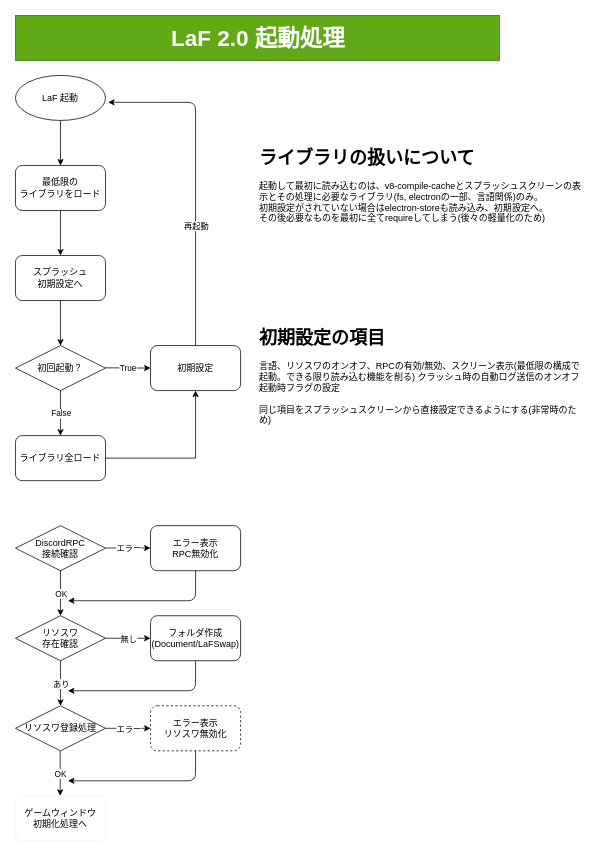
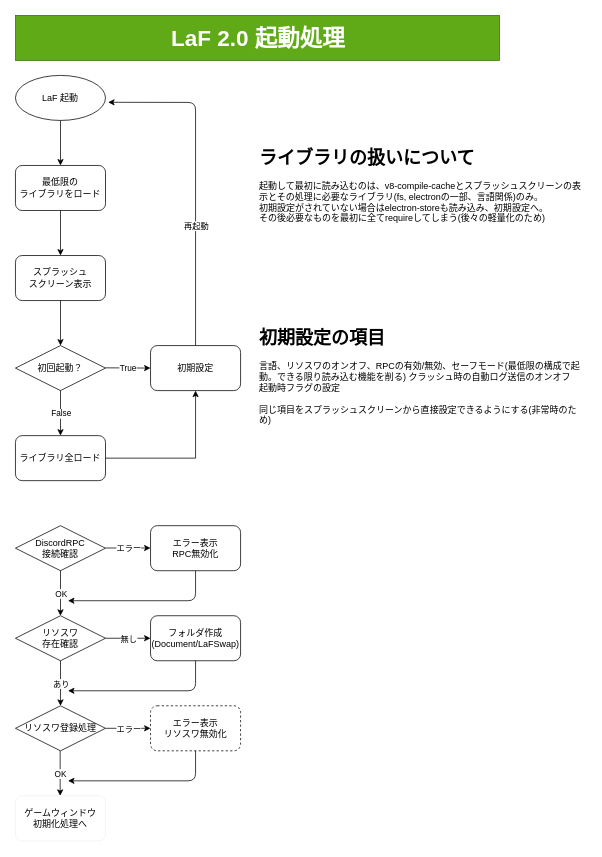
- <mxCell id="6" value="スプラッシュ&lt;br&gt;初期設定へ" style="rounded=1;whiteSpace=wrap;html=1;" vertex="1" parent="1"><mxGeometry x="20" y="340" width="120" height="60" as="geometry" /></mxCell>
+ <mxCell id="6" value="スプラッシュ&lt;br&gt;スクリーン表示" style="rounded=1;whiteSpace=wrap;html=1;" vertex="1" parent="1"><mxGeometry x="20" y="340" width="120" height="60" as="geometry" /></mxCell>
- <mxCell id="37" value="&lt;h1&gt;初期設定の項目&lt;/h1&gt;&lt;p&gt;言語、リソスワのオンオフ、RPCの有効/無効、スクリーン表示(最低限の構成で起動。できる限り読み込む機能を削る) クラッシュ時の自動ログ送信のオンオフ&lt;br&gt;起動時フラグの設定&lt;br&gt;&lt;br&gt;同じ項目をスプラッシュスクリーンから直接設定できるようにする(非常時のため)&lt;/p&gt;" style="text;html=1;spacing=5;spacingTop=-20;whiteSpace=wrap;overflow=hidden;rounded=0;" vertex="1" parent="1"><mxGeometry x="340" y="430" width="440" height="140" as="geometry" /></mxCell>
+ <mxCell id="37" value="&lt;h1&gt;初期設定の項目&lt;/h1&gt;&lt;p&gt;言語、リソスワのオンオフ、RPCの有効/無効、セーフモード(最低限の構成で起動。できる限り読み込む機能を削る) クラッシュ時の自動ログ送信のオンオフ&lt;br&gt;起動時フラグの設定&lt;br&gt;&lt;br&gt;同じ項目をスプラッシュスクリーンから直接設定できるようにする(非常時のため)&lt;/p&gt;" style="text;html=1;spacing=5;spacingTop=-20;whiteSpace=wrap;overflow=hidden;rounded=0;" vertex="1" parent="1"><mxGeometry x="340" y="430" width="440" height="140" as="geometry" /></mxCell>
